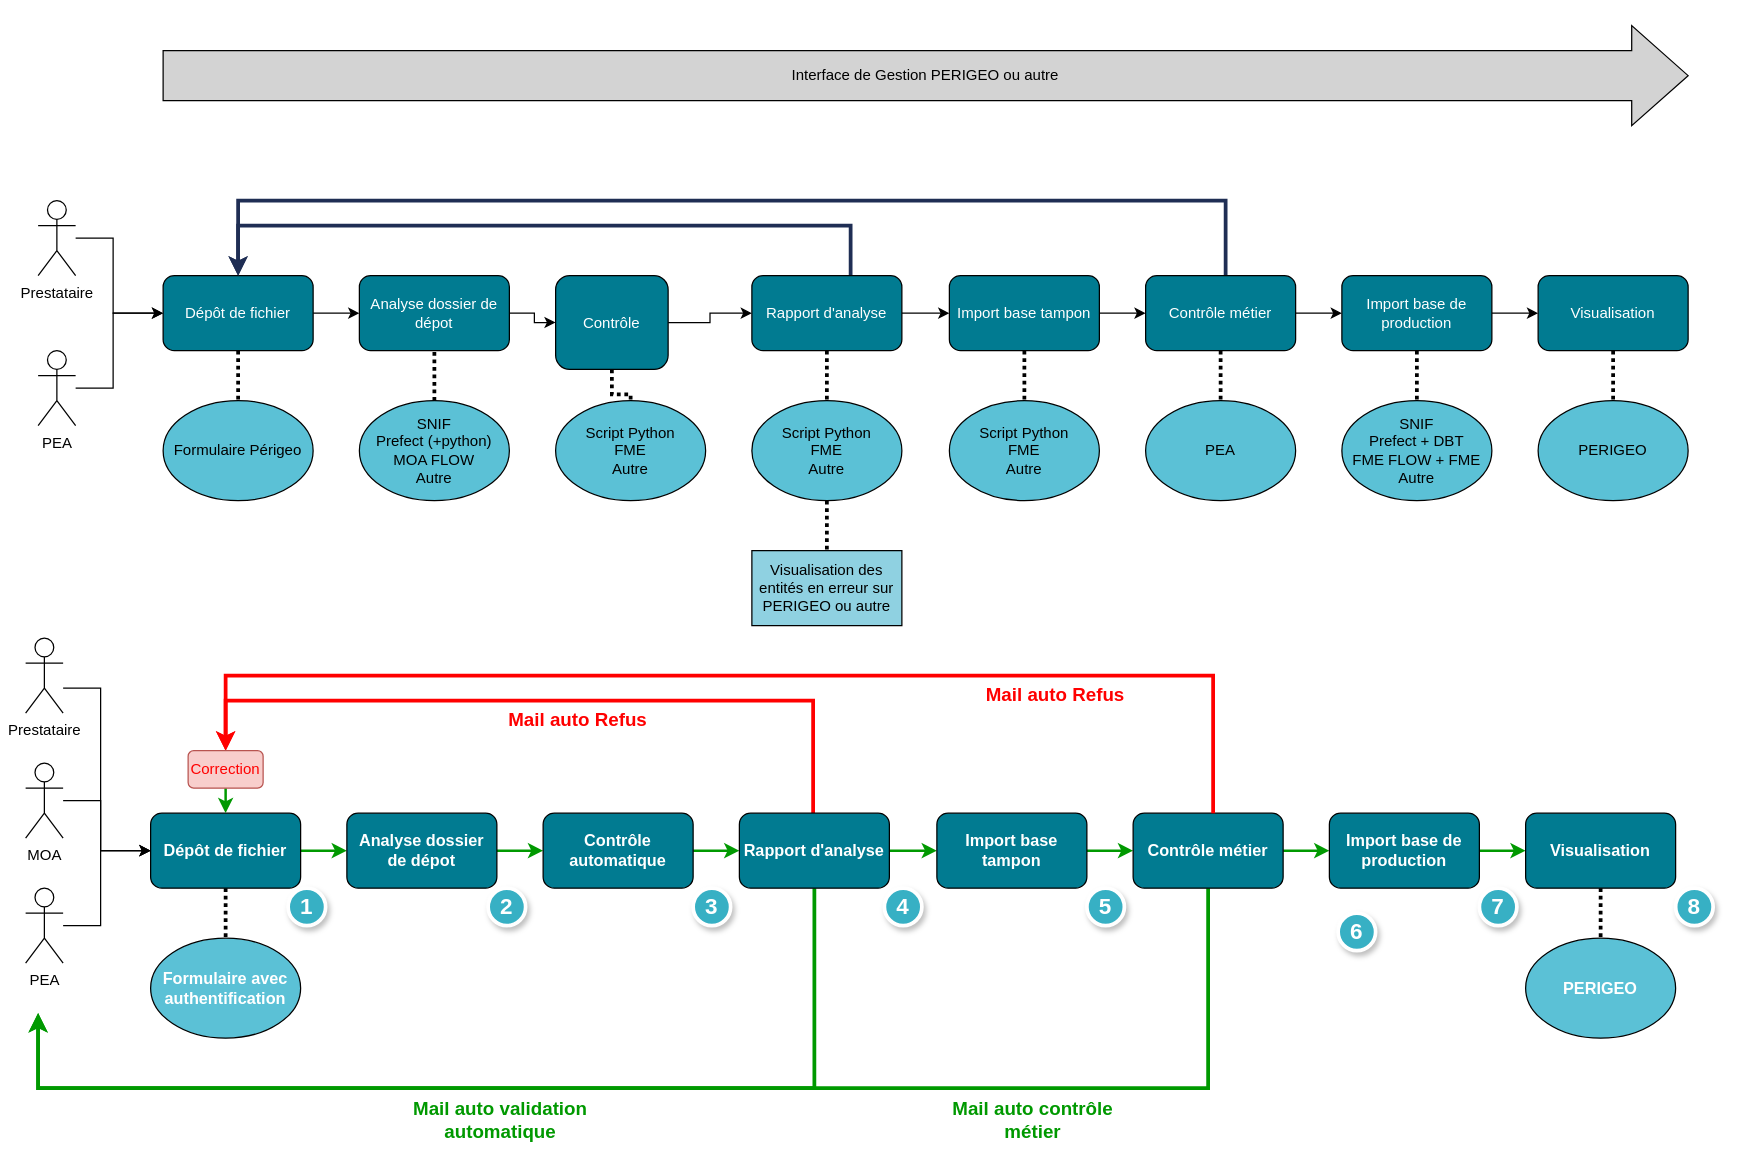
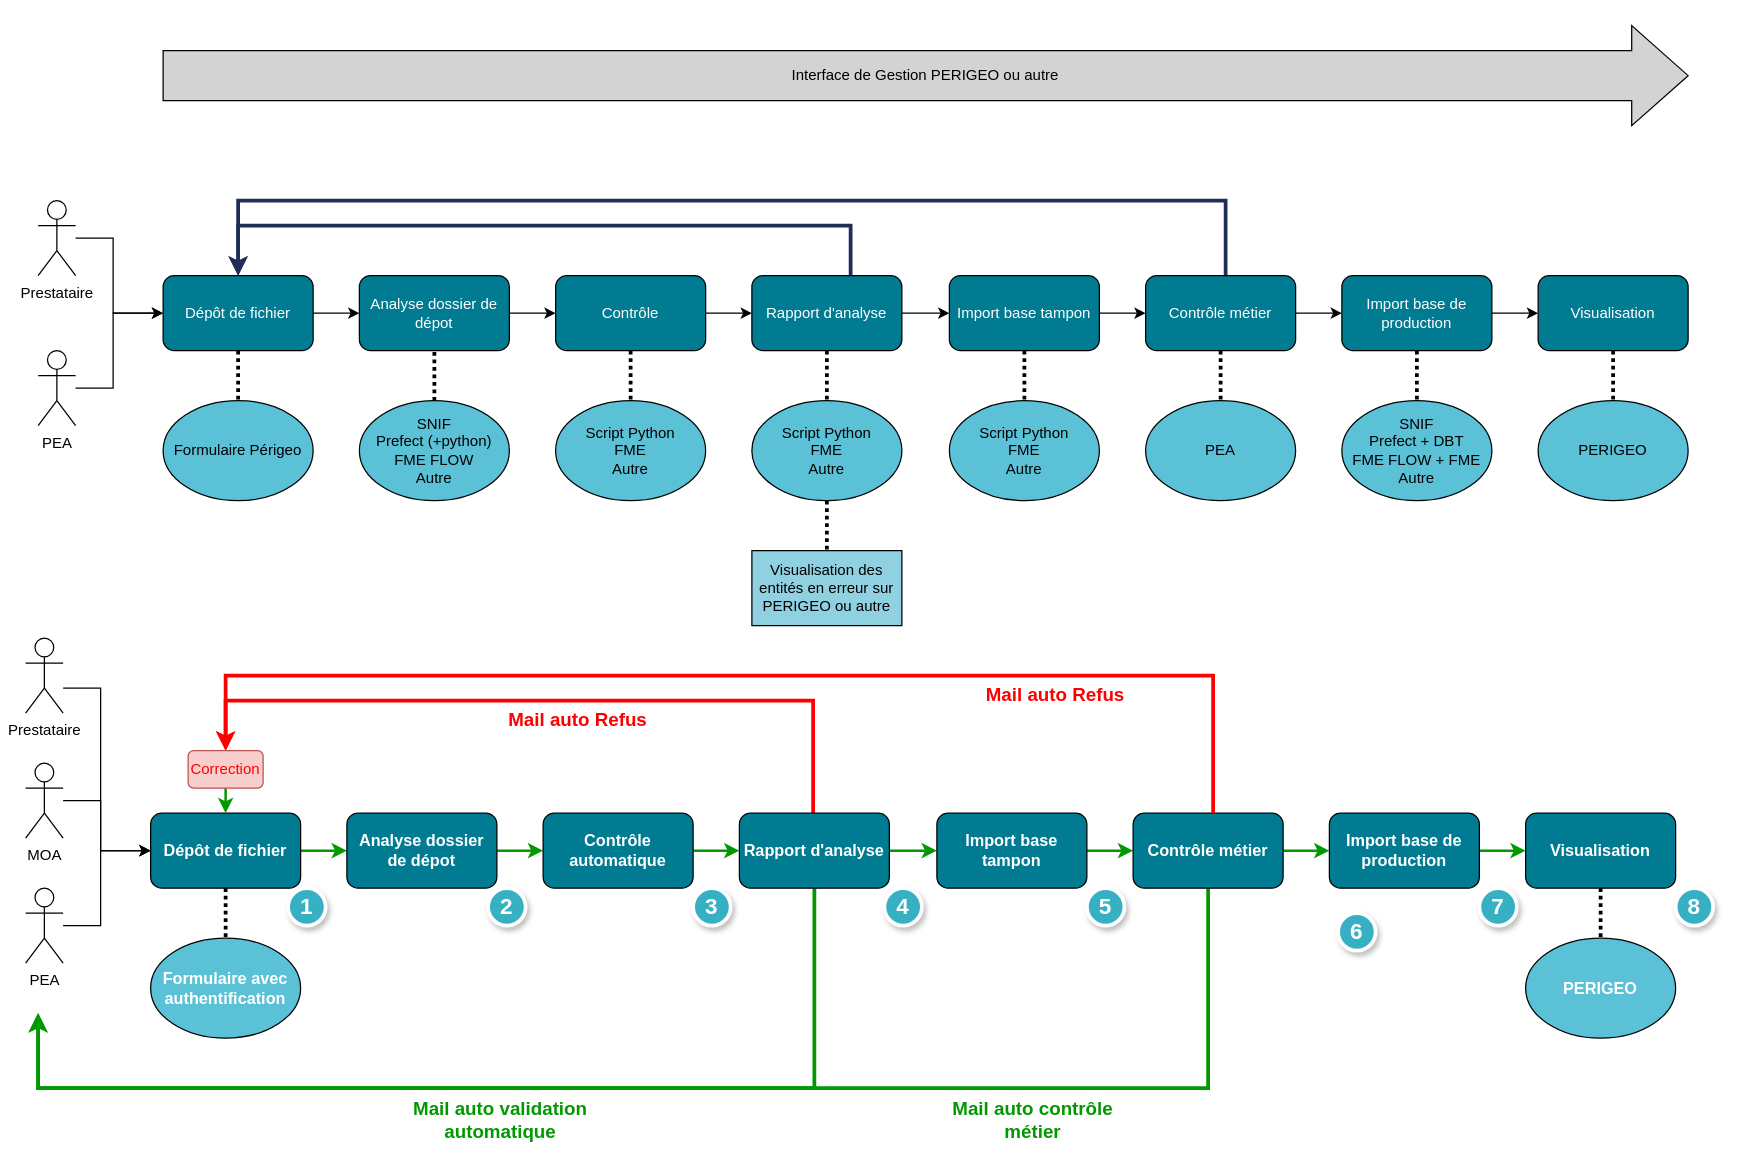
- <mxCell id="9" value="Contrôle" style="rounded=1;whiteSpace=wrap;html=1;fillColor=#017B91;fontColor=#FFFFFF;" parent="1" vertex="1"><mxGeometry x="444" y="220" width="90" height="75" as="geometry" /></mxCell>
+ <mxCell id="9" value="Contrôle" style="rounded=1;whiteSpace=wrap;html=1;fillColor=#017B91;fontColor=#FFFFFF;" parent="1" vertex="1"><mxGeometry x="444" y="220" width="120" height="60" as="geometry" /></mxCell>
- <mxCell id="29" value="&lt;div&gt;SNIF&lt;/div&gt;Prefect (+python)&lt;div&gt;MOA FLOW&lt;/div&gt;&lt;div&gt;Autre&lt;/div&gt;" style="ellipse;whiteSpace=wrap;html=1;fillColor=#5BC1D6;" parent="1" vertex="1"><mxGeometry x="287" y="320" width="120" height="80" as="geometry" /></mxCell>
+ <mxCell id="29" value="&lt;div&gt;SNIF&lt;/div&gt;Prefect (+python)&lt;div&gt;FME FLOW&lt;/div&gt;&lt;div&gt;Autre&lt;/div&gt;" style="ellipse;whiteSpace=wrap;html=1;fillColor=#5BC1D6;" parent="1" vertex="1"><mxGeometry x="287" y="320" width="120" height="80" as="geometry" /></mxCell>
